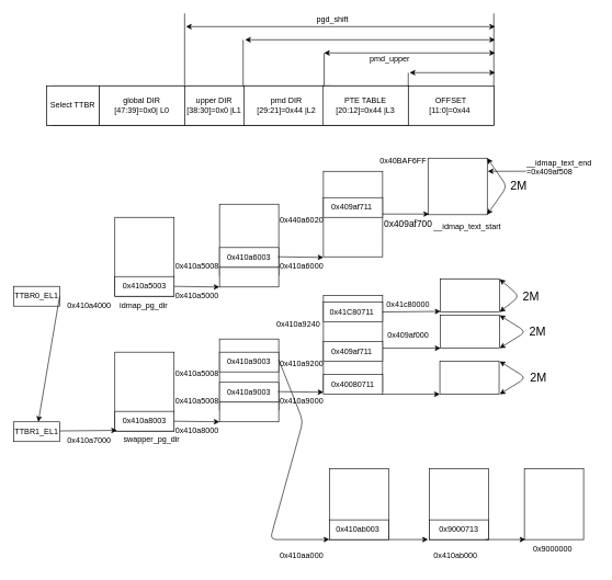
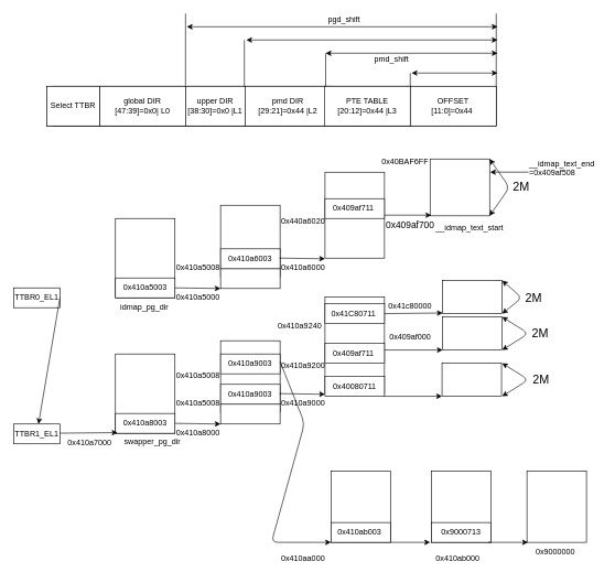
- <mxCell id="89" value="pgd_shift" style="text;html=1;strokeColor=none;fillColor=none;align=center;verticalAlign=middle;whiteSpace=wrap;rounded=0;" parent="1" vertex="1"><mxGeometry x="485" y="20" width="40" height="20" as="geometry" /></mxCell>
+ <mxCell id="89" value="pgd_shift" style="text;html=1;strokeColor=none;fillColor=none;align=center;verticalAlign=middle;whiteSpace=wrap;rounded=0;" parent="1" vertex="1"><mxGeometry x="500" y="20" width="40" height="20" as="geometry" /></mxCell>
- <mxCell id="86" value="pmd_upper" style="text;html=1;strokeColor=none;fillColor=none;align=center;verticalAlign=middle;whiteSpace=wrap;rounded=0;" parent="1" vertex="1"><mxGeometry x="572" y="80" width="40" height="20" as="geometry" /></mxCell>
+ <mxCell id="86" value="pmd_shift" style="text;html=1;strokeColor=none;fillColor=none;align=center;verticalAlign=middle;whiteSpace=wrap;rounded=0;" parent="1" vertex="1"><mxGeometry x="572" y="80" width="40" height="20" as="geometry" /></mxCell>
- <mxCell id="14" value="&lt;div style=&quot;text-align: center&quot;&gt;&lt;span&gt;&lt;font face=&quot;helvetica&quot;&gt;0x410a4000&lt;/font&gt;&lt;/span&gt;&lt;/div&gt;" style="text;whiteSpace=wrap;html=1;" parent="1" vertex="1"><mxGeometry x="100" y="450" width="90" height="30" as="geometry" /></mxCell>
